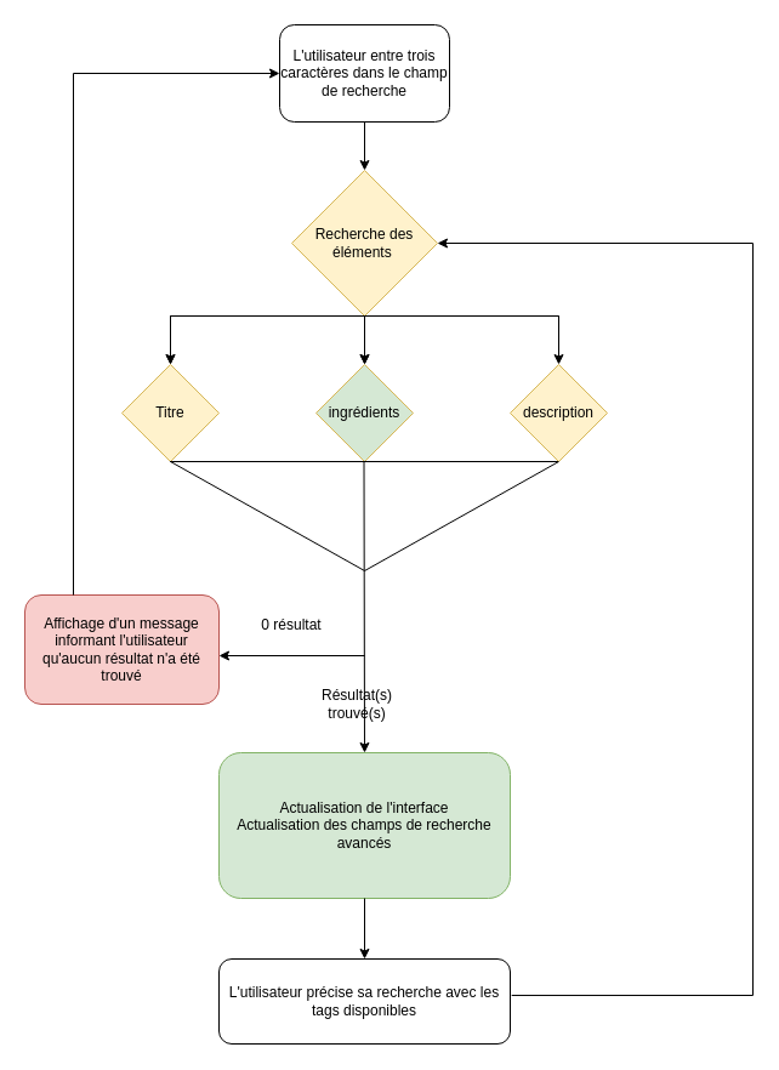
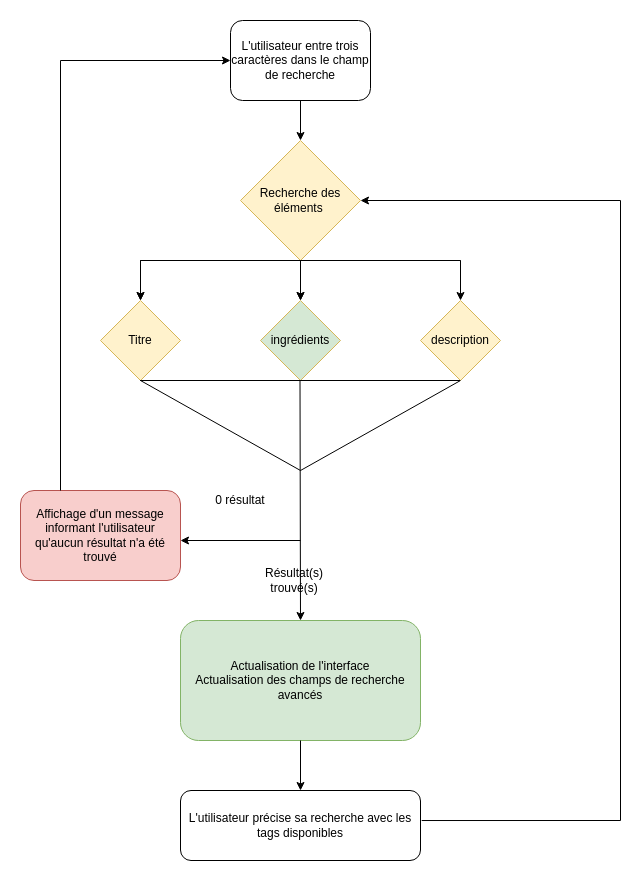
- <mxCell id="20" value="0 résultat" style="text;html=1;strokeColor=none;fillColor=none;align=center;verticalAlign=middle;whiteSpace=wrap;rounded=0;" vertex="1" parent="1"><mxGeometry x="210" y="500" width="60" height="30" as="geometry" /></mxCell>
+ <mxCell id="20" value="0 résultat" style="text;html=1;strokeColor=none;fillColor=none;align=center;verticalAlign=middle;whiteSpace=wrap;rounded=0;" vertex="1" parent="1"><mxGeometry x="210" y="485" width="60" height="30" as="geometry" /></mxCell>
